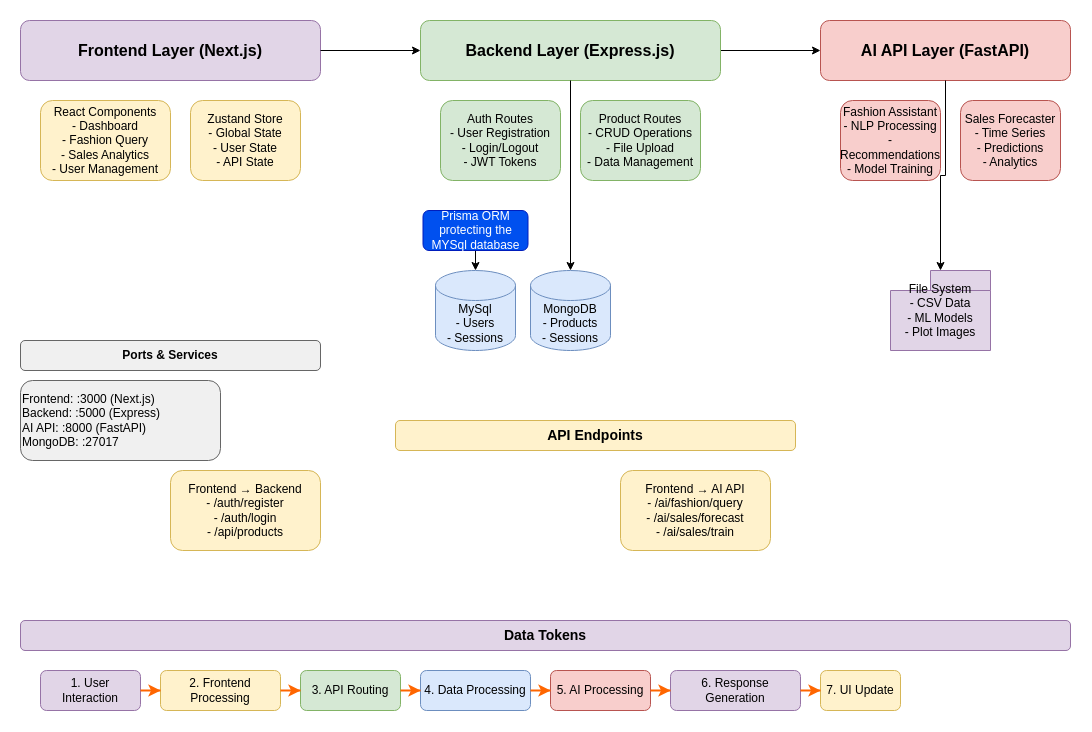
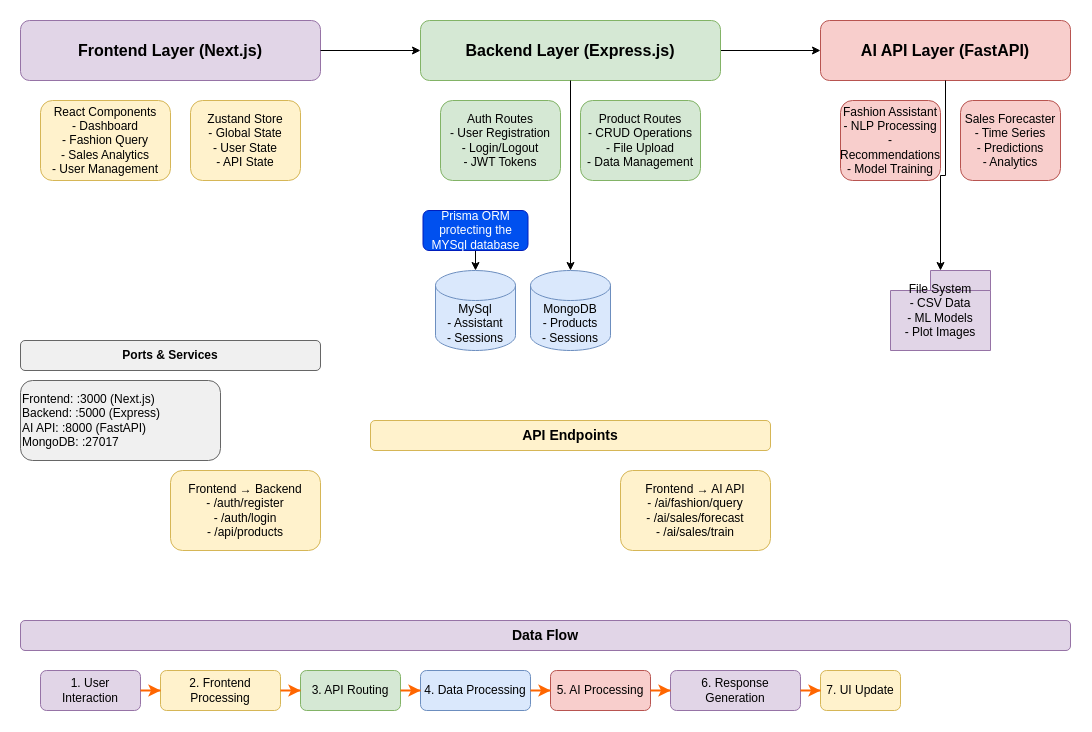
- <mxCell id="36" value="MySql&lt;br&gt;- Users&lt;br&gt;- Sessions" style="shape=cylinder3;whiteSpace=wrap;html=1;boundedLbl=1;backgroundOutline=1;size=15;fillColor=#dae8fc;strokeColor=#6c8ebf;" vertex="1" parent="1"><mxGeometry x="435" y="270" width="80" height="80" as="geometry" /></mxCell>
+ <mxCell id="36" value="MySql&lt;br&gt;- Assistant&lt;br&gt;- Sessions" style="shape=cylinder3;whiteSpace=wrap;html=1;boundedLbl=1;backgroundOutline=1;size=15;fillColor=#dae8fc;strokeColor=#6c8ebf;" vertex="1" parent="1"><mxGeometry x="435" y="270" width="80" height="80" as="geometry" /></mxCell>
- <mxCell id="14" value="API Endpoints" style="rounded=1;whiteSpace=wrap;html=1;fillColor=#fff2cc;strokeColor=#d6b656;fontSize=14;fontStyle=1;" parent="1" vertex="1"><mxGeometry x="395" y="420" width="400" height="30" as="geometry" /></mxCell>
+ <mxCell id="14" value="API Endpoints" style="rounded=1;whiteSpace=wrap;html=1;fillColor=#fff2cc;strokeColor=#d6b656;fontSize=14;fontStyle=1;" parent="1" vertex="1"><mxGeometry x="370" y="420" width="400" height="30" as="geometry" /></mxCell>
- <mxCell id="17" value="Data Tokens" style="rounded=1;whiteSpace=wrap;html=1;fillColor=#e1d5e7;strokeColor=#9673a6;fontSize=14;fontStyle=1;" parent="1" vertex="1"><mxGeometry x="20" y="620" width="1050" height="30" as="geometry" /></mxCell>
+ <mxCell id="17" value="Data Flow" style="rounded=1;whiteSpace=wrap;html=1;fillColor=#e1d5e7;strokeColor=#9673a6;fontSize=14;fontStyle=1;" parent="1" vertex="1"><mxGeometry x="20" y="620" width="1050" height="30" as="geometry" /></mxCell>
